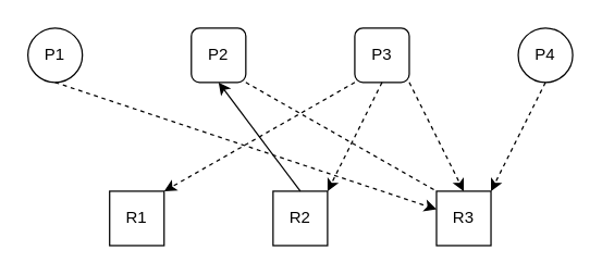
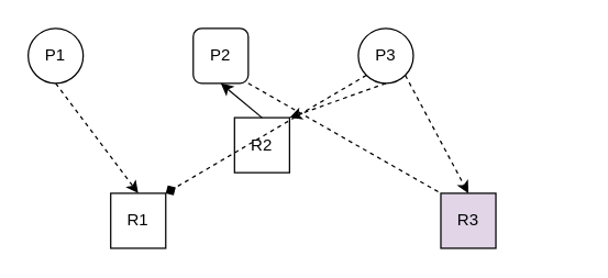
- <mxCell id="4" value="P3" style="whiteSpace=wrap;html=1;aspect=fixed;rounded=1;" vertex="1" parent="1"><mxGeometry x="260" y="20" width="40" height="40" as="geometry" /></mxCell>
+ <mxCell id="4" value="P3" style="ellipse;whiteSpace=wrap;html=1;aspect=fixed;" vertex="1" parent="1"><mxGeometry x="260" y="20" width="40" height="40" as="geometry" /></mxCell>
- <mxCell id="5" value="P4" style="ellipse;whiteSpace=wrap;html=1;aspect=fixed;" vertex="1" parent="1"><mxGeometry x="380" y="20" width="40" height="40" as="geometry" /></mxCell>
- <mxCell id="10" value="" style="endArrow=classic;html=1;rounded=0;exitX=0.5;exitY=1;exitDx=0;exitDy=0;dashed=1;" edge="1" parent="1" source="2" target="8"><mxGeometry width="50" height="50" relative="1" as="geometry"><mxPoint x="170" y="370" as="sourcePoint" /><mxPoint x="100" y="140" as="targetPoint" /></mxGeometry></mxCell>
+ <mxCell id="10" value="" style="endArrow=classic;html=1;rounded=0;exitX=0.5;exitY=1;exitDx=0;exitDy=0;entryX=0.5;entryY=0;entryDx=0;entryDy=0;dashed=1;" edge="1" parent="1" source="2" target="6"><mxGeometry width="50" height="50" relative="1" as="geometry"><mxPoint x="170" y="370" as="sourcePoint" /><mxPoint x="100" y="140" as="targetPoint" /></mxGeometry></mxCell>
- <mxCell id="14" value="" style="endArrow=classic;html=1;rounded=0;dashed=1;exitX=0.5;exitY=1;exitDx=0;exitDy=0;entryX=1;entryY=0;entryDx=0;entryDy=0;" edge="1" parent="1" source="5" target="8"><mxGeometry width="50" height="50" relative="1" as="geometry"><mxPoint x="410" y="220" as="sourcePoint" /><mxPoint x="460" y="170" as="targetPoint" /></mxGeometry></mxCell>
- <mxCell id="11" value="" style="endArrow=classic;html=1;rounded=0;dashed=1;exitX=0;exitY=1;exitDx=0;exitDy=0;entryX=1;entryY=0;entryDx=0;entryDy=0;" edge="1" parent="1" source="4" target="6"><mxGeometry width="50" height="50" relative="1" as="geometry"><mxPoint x="250" y="340" as="sourcePoint" /><mxPoint x="300" y="290" as="targetPoint" /></mxGeometry></mxCell>
+ <mxCell id="11" value="" style="endArrow=diamond;html=1;rounded=0;dashed=1;exitX=0;exitY=1;exitDx=0;exitDy=0;entryX=1;entryY=0;entryDx=0;entryDy=0;" edge="1" parent="1" source="4" target="6"><mxGeometry width="50" height="50" relative="1" as="geometry"><mxPoint x="250" y="340" as="sourcePoint" /><mxPoint x="300" y="290" as="targetPoint" /></mxGeometry></mxCell>
- <mxCell id="7" value="R2" style="whiteSpace=wrap;html=1;aspect=fixed;" vertex="1" parent="1"><mxGeometry x="200" y="140" width="40" height="40" as="geometry" /></mxCell>
+ <mxCell id="7" value="R2" style="whiteSpace=wrap;html=1;aspect=fixed;" vertex="1" parent="1"><mxGeometry x="170" y="85" width="40" height="40" as="geometry" /></mxCell>
- <mxCell id="8" value="R3" style="whiteSpace=wrap;html=1;aspect=fixed;" vertex="1" parent="1"><mxGeometry x="320" y="140" width="40" height="40" as="geometry" /></mxCell>
+ <mxCell id="8" value="R3" style="whiteSpace=wrap;html=1;aspect=fixed;fillColor=#e1d5e7;" vertex="1" parent="1"><mxGeometry x="320" y="140" width="40" height="40" as="geometry" /></mxCell>
